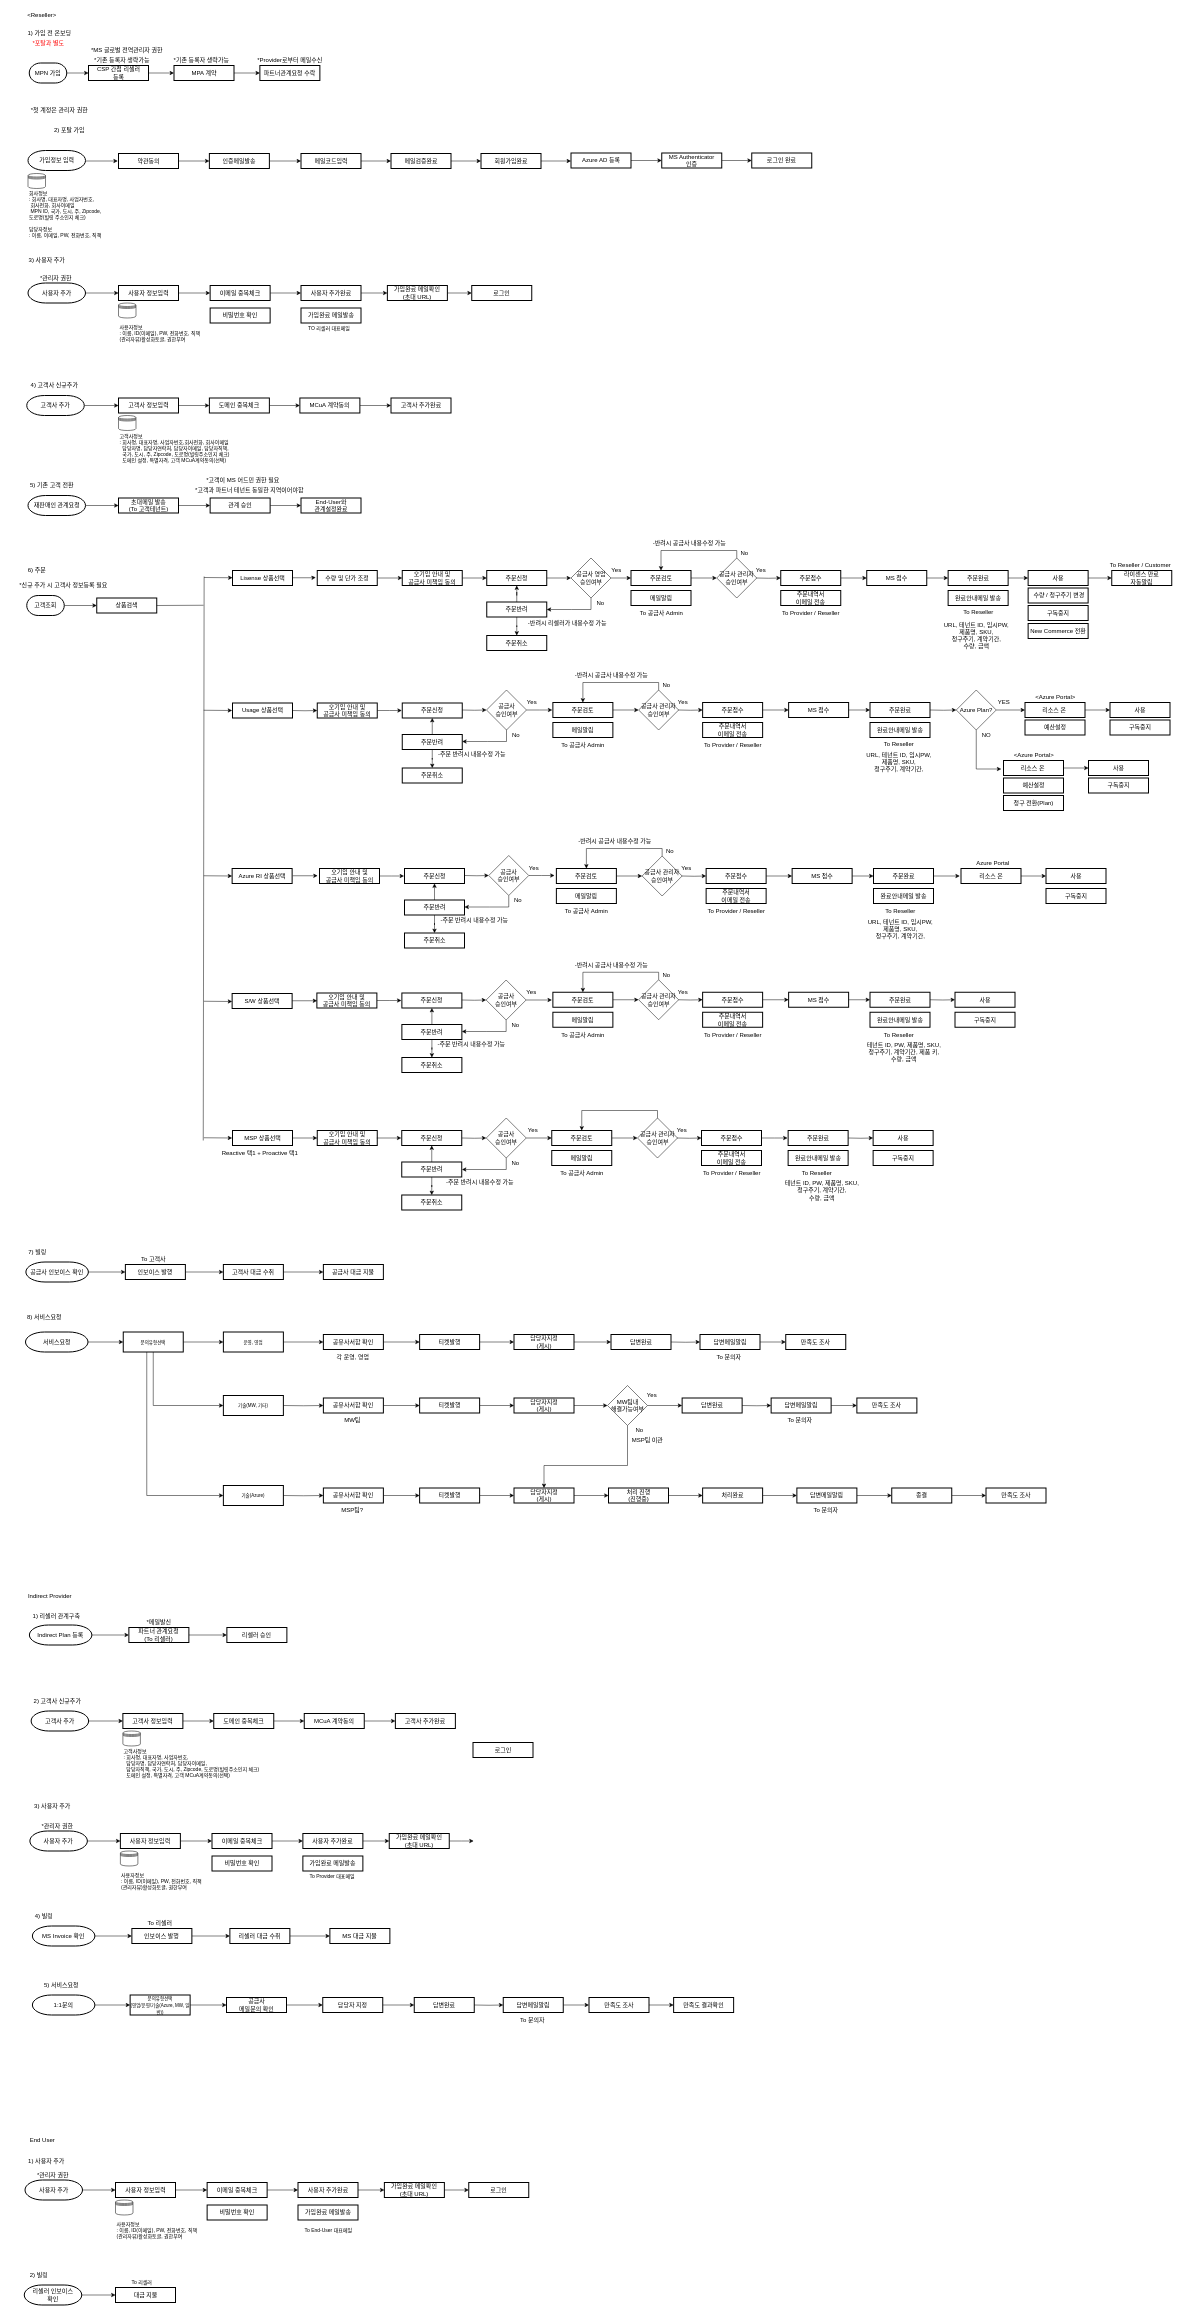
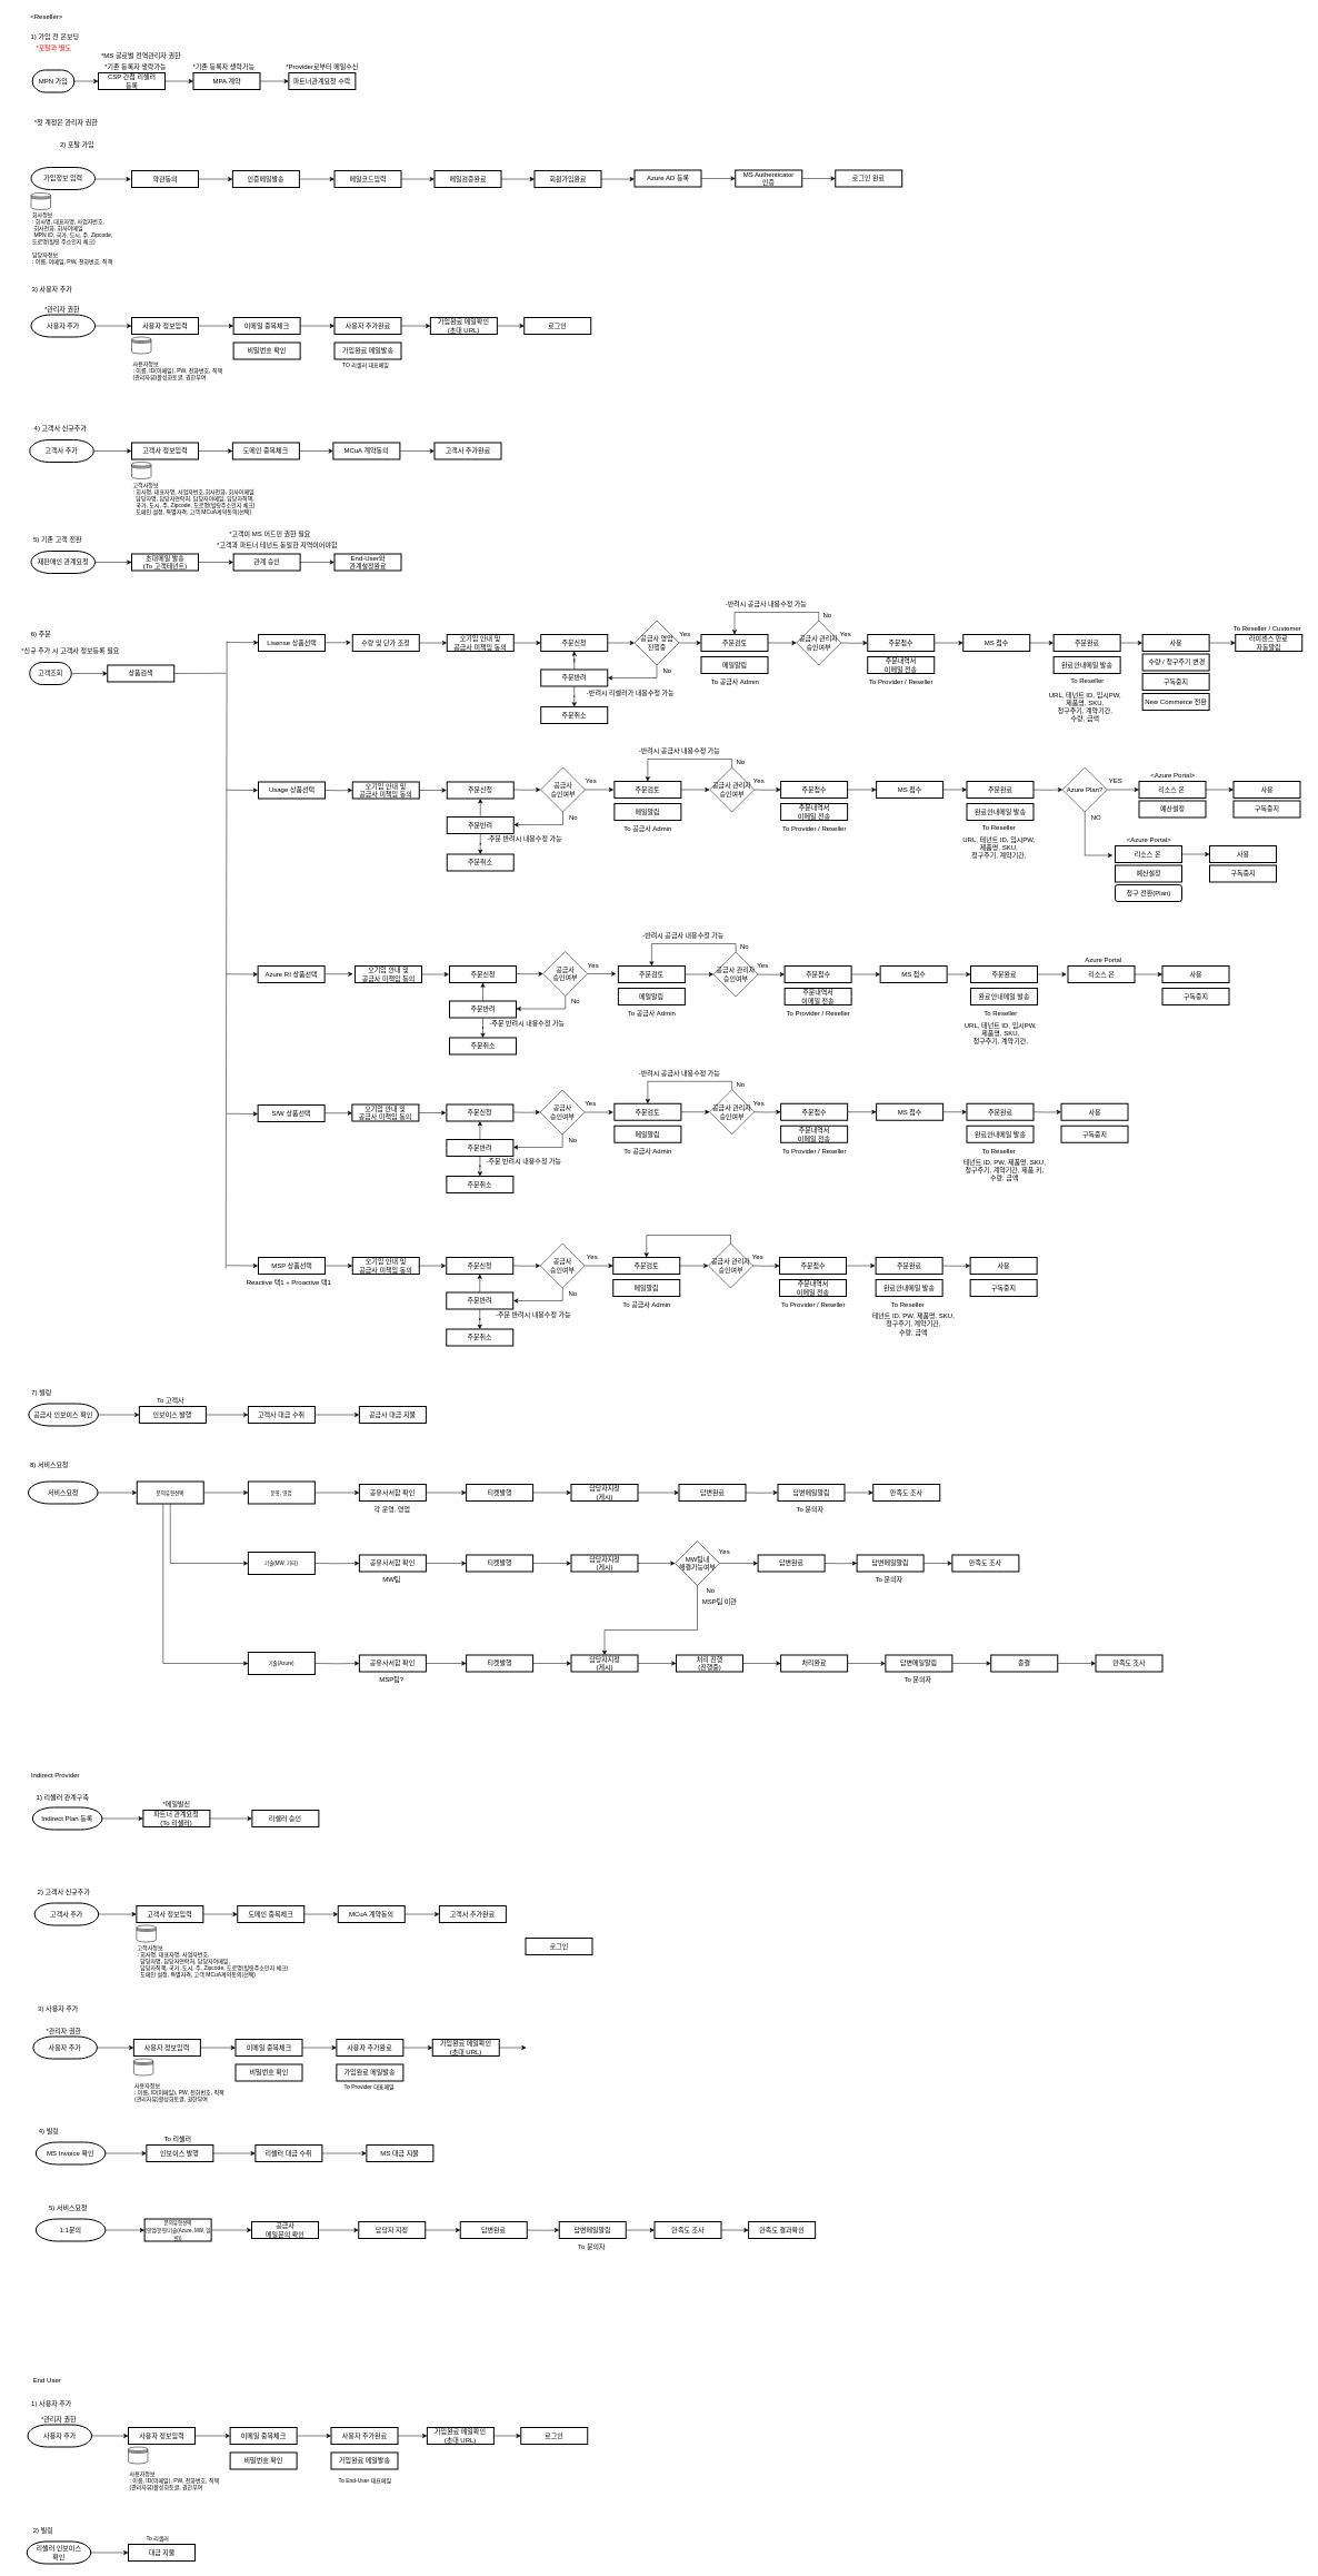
- <mxCell id="203" value="공급사 영업&lt;br&gt;승인여부" style="rhombus;whiteSpace=wrap;html=1;" parent="1" vertex="1"><mxGeometry x="1141.5" y="1115" width="80" height="80" as="geometry" /></mxCell>
+ <mxCell id="203" value="공급사 영업&lt;br&gt;진행중" style="rhombus;whiteSpace=wrap;html=1;" parent="1" vertex="1"><mxGeometry x="1141.5" y="1115" width="80" height="80" as="geometry" /></mxCell>
- <mxCell id="43" value="청구 전환(Plan)" style="whiteSpace=wrap;html=1;strokeWidth=2;" parent="1" vertex="1"><mxGeometry x="2006.5" y="1590" width="120" height="30" as="geometry" /></mxCell>
+ <mxCell id="43" value="청구 전환(Plan)" style="whiteSpace=wrap;html=1;strokeWidth=2;rounded=1;" parent="1" vertex="1"><mxGeometry x="2006.5" y="1590" width="120" height="30" as="geometry" /></mxCell>
